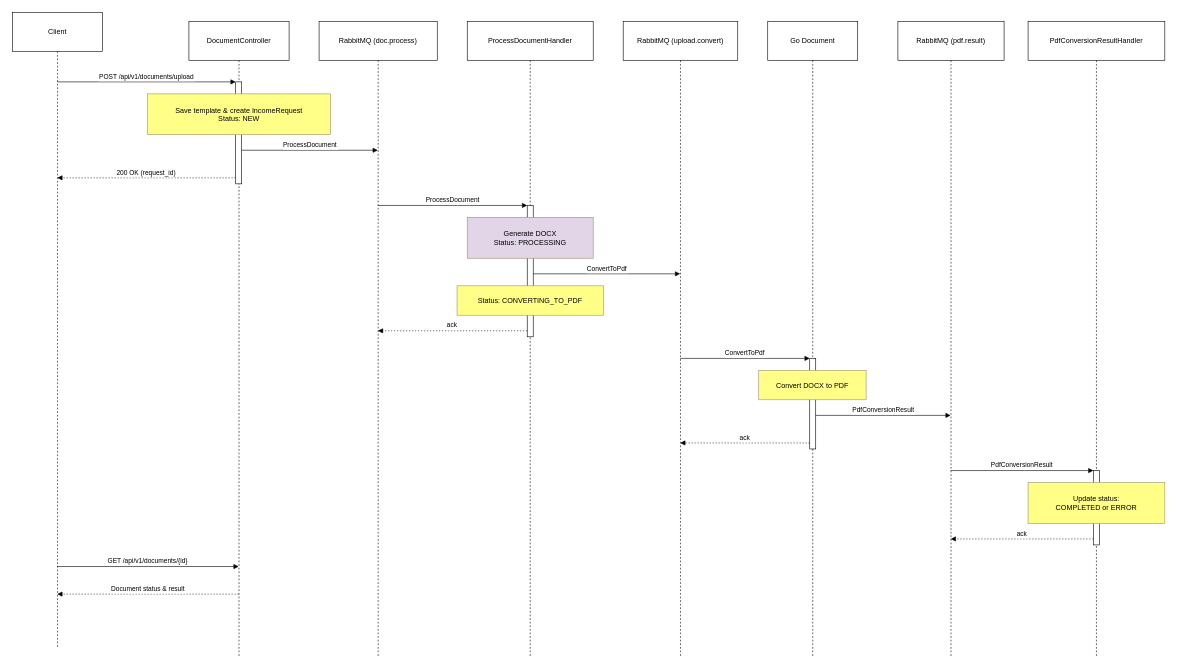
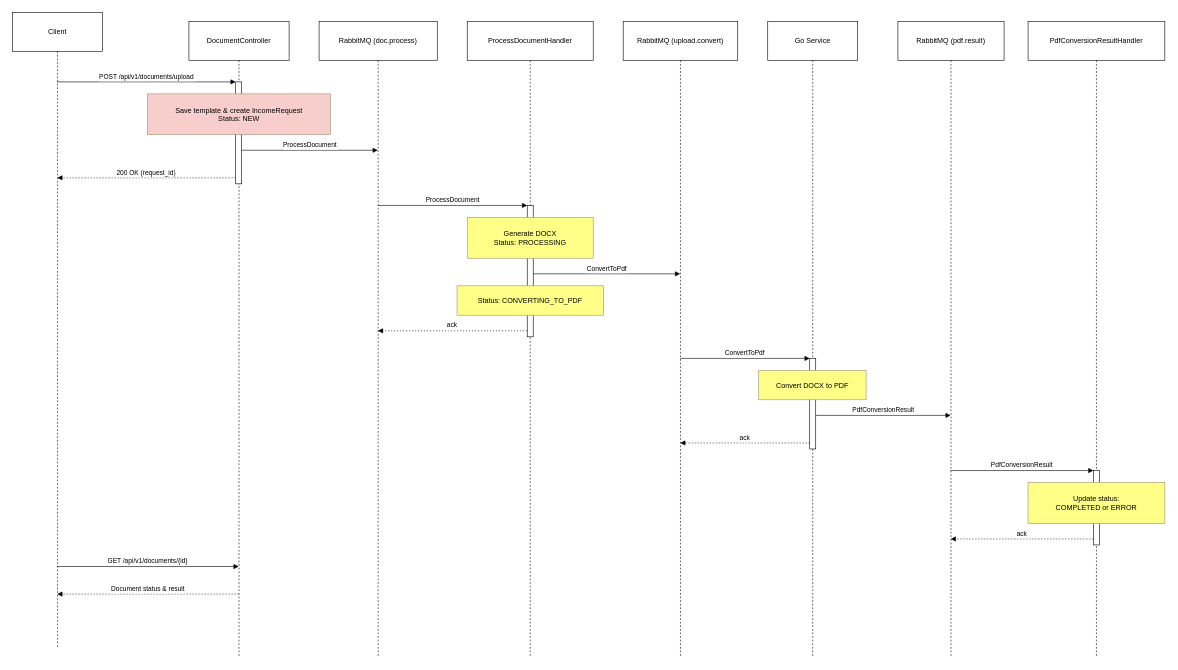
- <mxCell id="9" value="Go Document" style="shape=umlLifeline;perimeter=lifelinePerimeter;whiteSpace=wrap;container=1;dropTarget=0;collapsible=0;recursiveResize=0;outlineConnect=0;portConstraint=eastwest;newEdgeStyle={&quot;edgeStyle&quot;:&quot;elbowEdgeStyle&quot;,&quot;elbow&quot;:&quot;vertical&quot;,&quot;curved&quot;:0,&quot;rounded&quot;:0};size=65;" vertex="1" parent="1"><mxGeometry x="1279" y="35" width="150" height="1060" as="geometry" /></mxCell>
+ <mxCell id="9" value="Go Service" style="shape=umlLifeline;perimeter=lifelinePerimeter;whiteSpace=wrap;container=1;dropTarget=0;collapsible=0;recursiveResize=0;outlineConnect=0;portConstraint=eastwest;newEdgeStyle={&quot;edgeStyle&quot;:&quot;elbowEdgeStyle&quot;,&quot;elbow&quot;:&quot;vertical&quot;,&quot;curved&quot;:0,&quot;rounded&quot;:0};size=65;" vertex="1" parent="1"><mxGeometry x="1279" y="35" width="150" height="1060" as="geometry" /></mxCell>
- <mxCell id="27" value="Save template &amp; create IncomeRequest&#10;Status: NEW" style="fillColor=#ffff88;strokeColor=#9E916F;" vertex="1" parent="1"><mxGeometry x="245" y="156" width="305" height="68" as="geometry" /></mxCell>
+ <mxCell id="27" value="Save template &amp; create IncomeRequest&#10;Status: NEW" style="fillColor=#f8cecc;strokeColor=#9E916F;" vertex="1" parent="1"><mxGeometry x="245" y="156" width="305" height="68" as="geometry" /></mxCell>
- <mxCell id="28" value="Generate DOCX&#10;Status: PROCESSING" style="fillColor=#e1d5e7;strokeColor=#9E916F;" vertex="1" parent="1"><mxGeometry x="778" y="362" width="210" height="68" as="geometry" /></mxCell>
+ <mxCell id="28" value="Generate DOCX&#10;Status: PROCESSING" style="fillColor=#ffff88;strokeColor=#9E916F;" vertex="1" parent="1"><mxGeometry x="778" y="362" width="210" height="68" as="geometry" /></mxCell>
